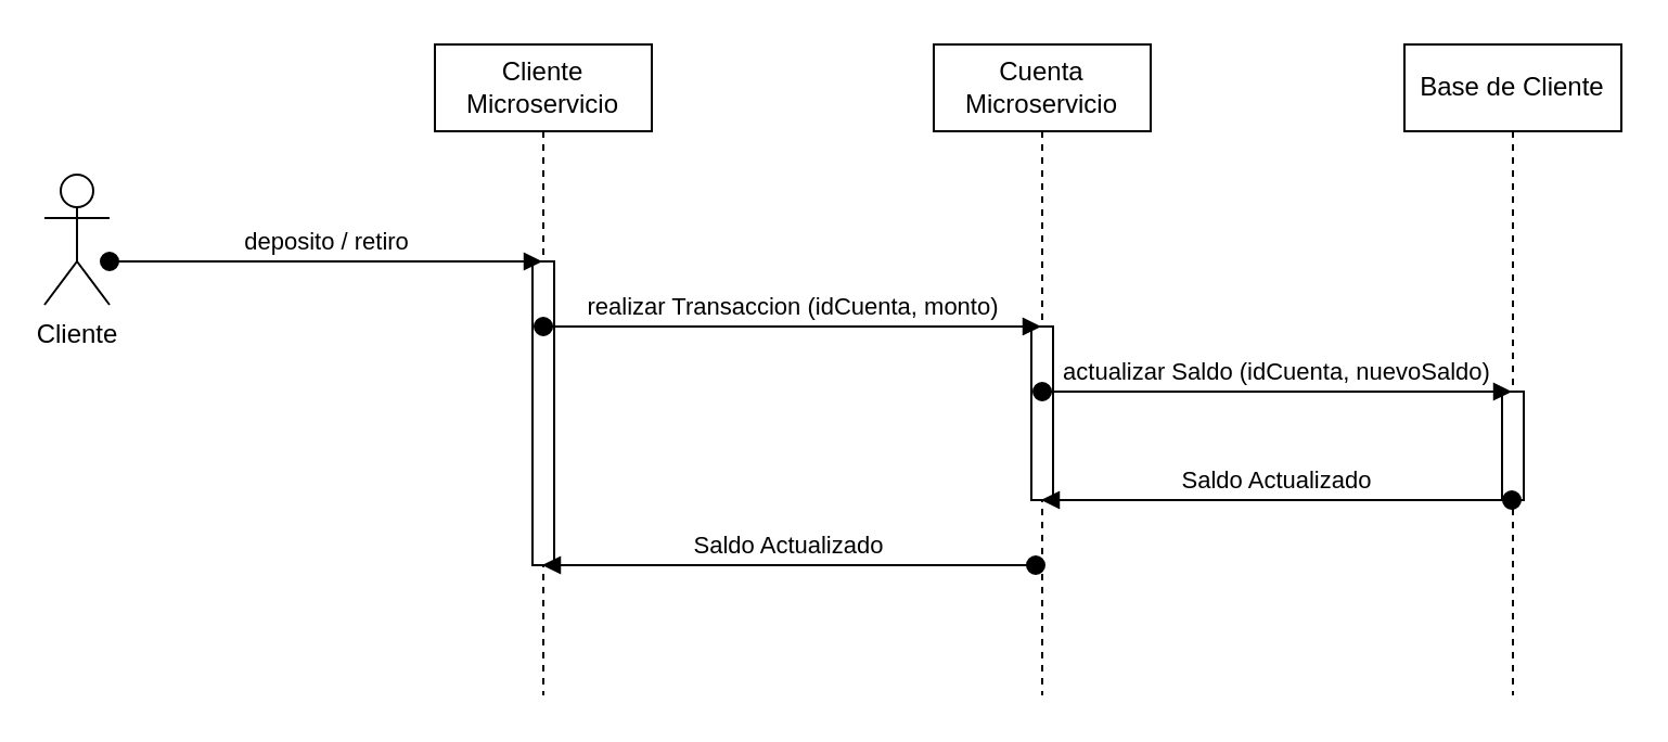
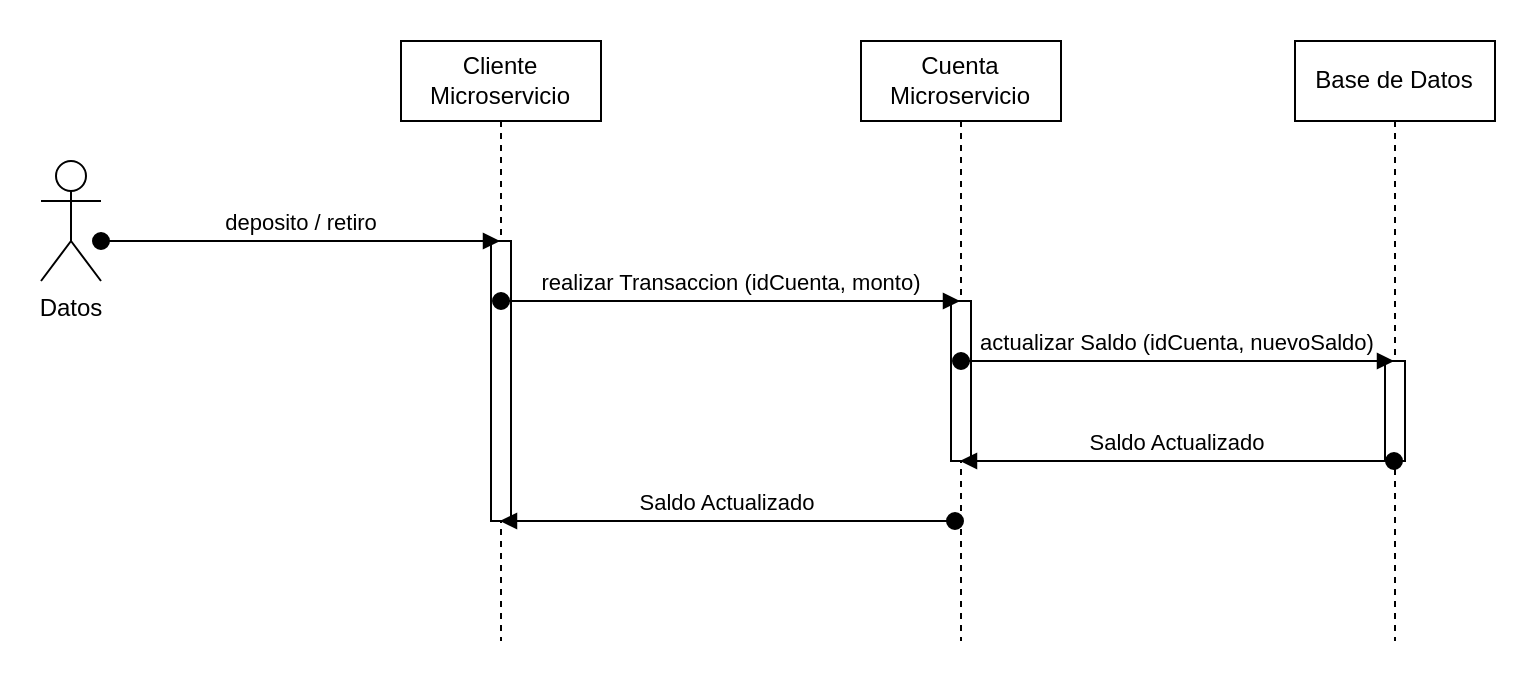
- <mxCell id="6" value="Base de Cliente" style="shape=umlLifeline;perimeter=lifelinePerimeter;whiteSpace=wrap;html=1;container=1;dropTarget=0;collapsible=0;recursiveResize=0;outlineConnect=0;portConstraint=eastwest;newEdgeStyle={&quot;edgeStyle&quot;:&quot;elbowEdgeStyle&quot;,&quot;elbow&quot;:&quot;vertical&quot;,&quot;curved&quot;:0,&quot;rounded&quot;:0};" vertex="1" parent="1"><mxGeometry x="647" y="20" width="100" height="300" as="geometry" /></mxCell>
+ <mxCell id="6" value="Base de Datos" style="shape=umlLifeline;perimeter=lifelinePerimeter;whiteSpace=wrap;html=1;container=1;dropTarget=0;collapsible=0;recursiveResize=0;outlineConnect=0;portConstraint=eastwest;newEdgeStyle={&quot;edgeStyle&quot;:&quot;elbowEdgeStyle&quot;,&quot;elbow&quot;:&quot;vertical&quot;,&quot;curved&quot;:0,&quot;rounded&quot;:0};" vertex="1" parent="1"><mxGeometry x="647" y="20" width="100" height="300" as="geometry" /></mxCell>
- <mxCell id="8" value="Cliente" style="shape=umlActor;html=1;verticalLabelPosition=bottom;verticalAlign=top;align=center;" vertex="1" parent="1"><mxGeometry x="20" y="80" width="30" height="60" as="geometry" /></mxCell>
+ <mxCell id="8" value="Datos" style="shape=umlActor;html=1;verticalLabelPosition=bottom;verticalAlign=top;align=center;" vertex="1" parent="1"><mxGeometry x="20" y="80" width="30" height="60" as="geometry" /></mxCell>
